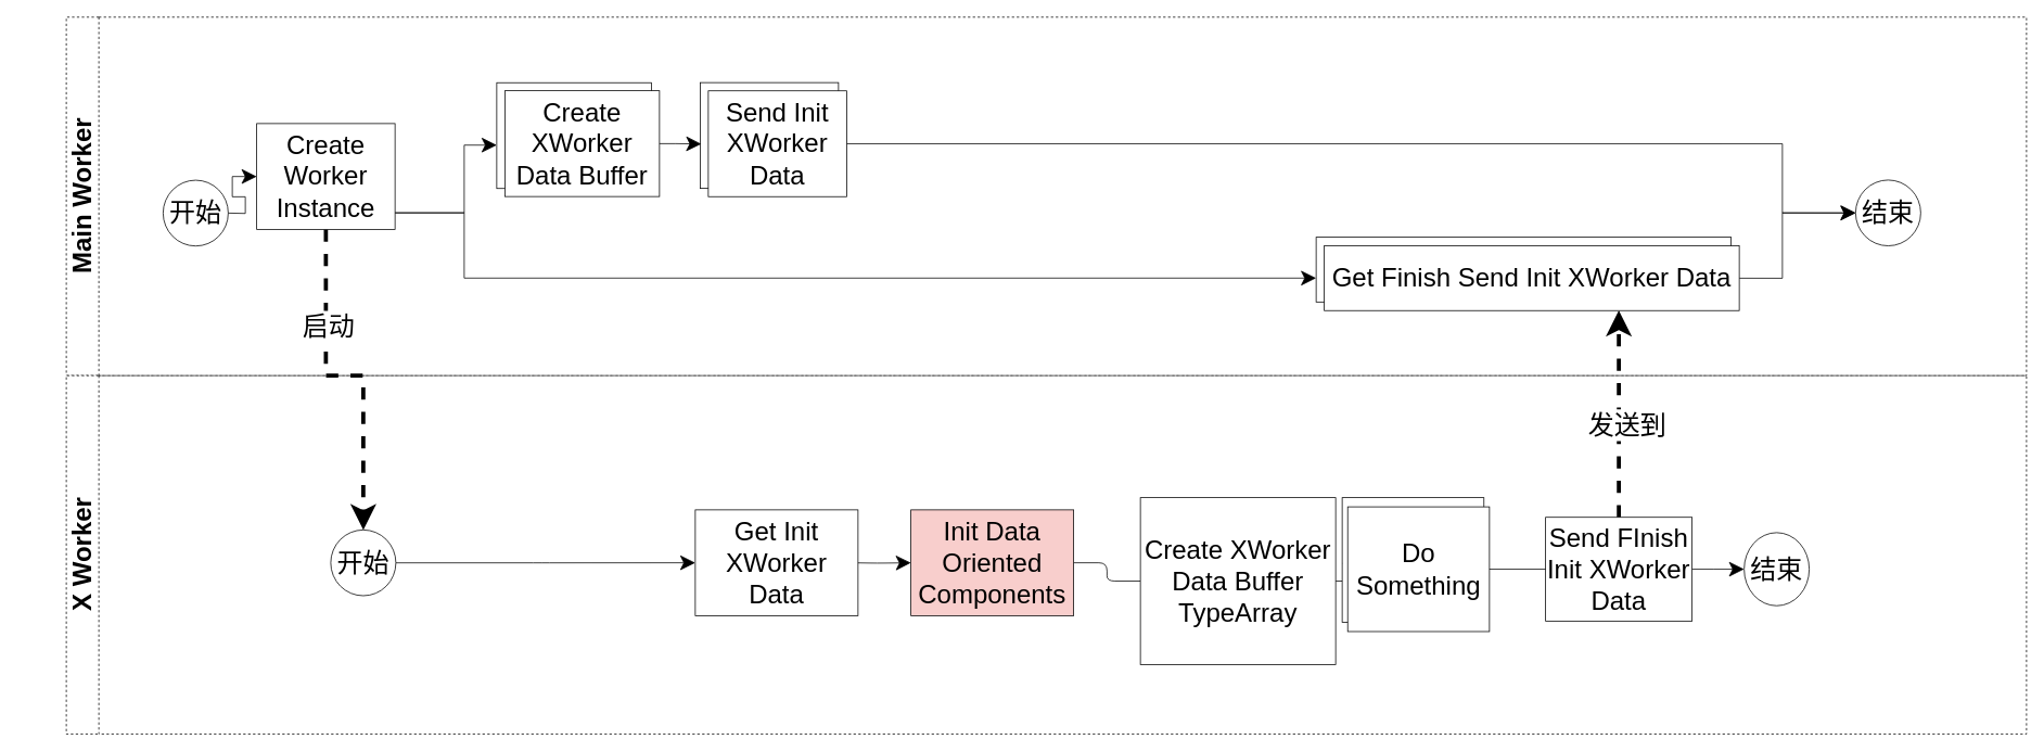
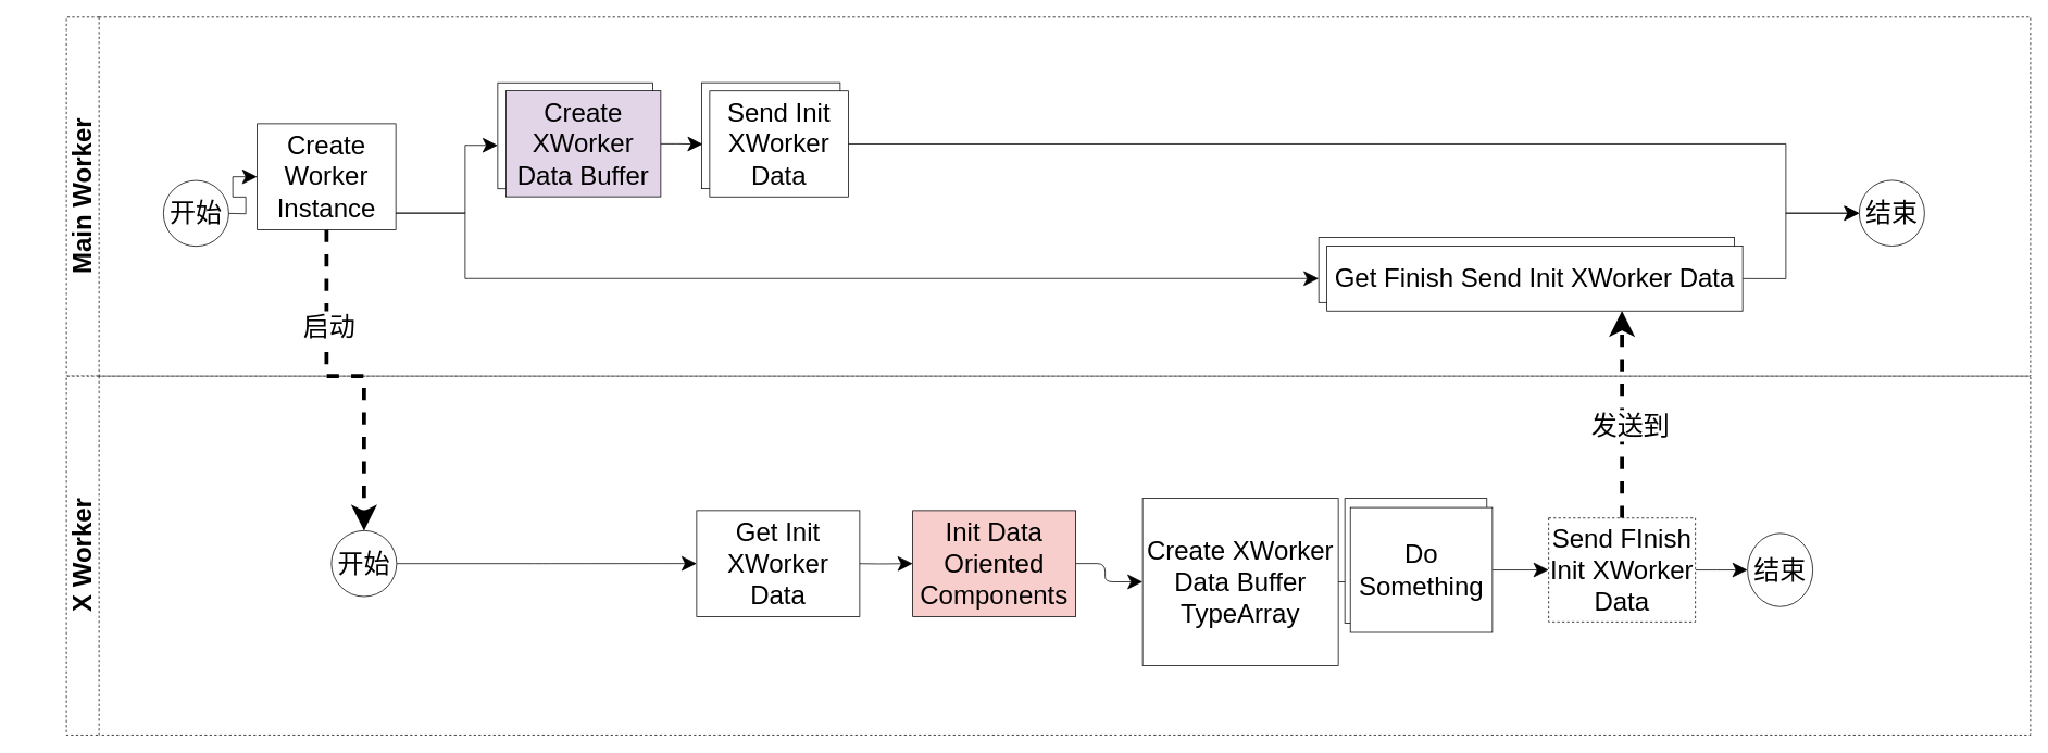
- <mxCell id="37" value="Create XWorker Data Buffer" style="whiteSpace=wrap;html=1;fontSize=32;" parent="35" vertex="1"><mxGeometry x="10" y="9.86" width="190" height="130" as="geometry" /></mxCell>
+ <mxCell id="37" value="Create XWorker Data Buffer" style="whiteSpace=wrap;html=1;fontSize=32;fillColor=#e1d5e7;" parent="35" vertex="1"><mxGeometry x="10" y="9.86" width="190" height="130" as="geometry" /></mxCell>
- <mxCell id="42" style="edgeStyle=orthogonalEdgeStyle;rounded=0;orthogonalLoop=1;jettySize=auto;html=1;entryX=0;entryY=0.5;entryDx=0;entryDy=0;startSize=16;endSize=16;strokeWidth=1;endArrow=none;" parent="1" source="41" target="24" edge="1"><mxGeometry relative="1" as="geometry" /></mxCell>
+ <mxCell id="42" style="edgeStyle=orthogonalEdgeStyle;rounded=0;orthogonalLoop=1;jettySize=auto;html=1;entryX=0;entryY=0.5;entryDx=0;entryDy=0;startSize=16;endSize=16;strokeWidth=1;" parent="1" source="41" target="24" edge="1"><mxGeometry relative="1" as="geometry" /></mxCell>
- <mxCell id="24" value="Send FInish Init XWorker Data" style="whiteSpace=wrap;html=1;fontSize=32;" parent="1" vertex="1"><mxGeometry x="1899" y="635.14" width="180" height="127.5" as="geometry" /></mxCell>
+ <mxCell id="24" value="Send FInish Init XWorker Data" style="whiteSpace=wrap;html=1;fontSize=32;dashed=1;" parent="1" vertex="1"><mxGeometry x="1899" y="635.14" width="180" height="127.5" as="geometry" /></mxCell>
- <mxCell id="17" value="" style="edgeStyle=orthogonalEdgeStyle;rounded=1;jumpStyle=none;orthogonalLoop=1;jettySize=auto;html=1;startSize=16;endSize=16;strokeWidth=1;endArrow=none;" parent="1" source="18" target="20" edge="1"><mxGeometry relative="1" as="geometry" /></mxCell>
+ <mxCell id="17" value="" style="edgeStyle=orthogonalEdgeStyle;rounded=1;jumpStyle=none;orthogonalLoop=1;jettySize=auto;html=1;startSize=16;endSize=16;strokeWidth=1;" parent="1" source="18" target="20" edge="1"><mxGeometry relative="1" as="geometry" /></mxCell>
